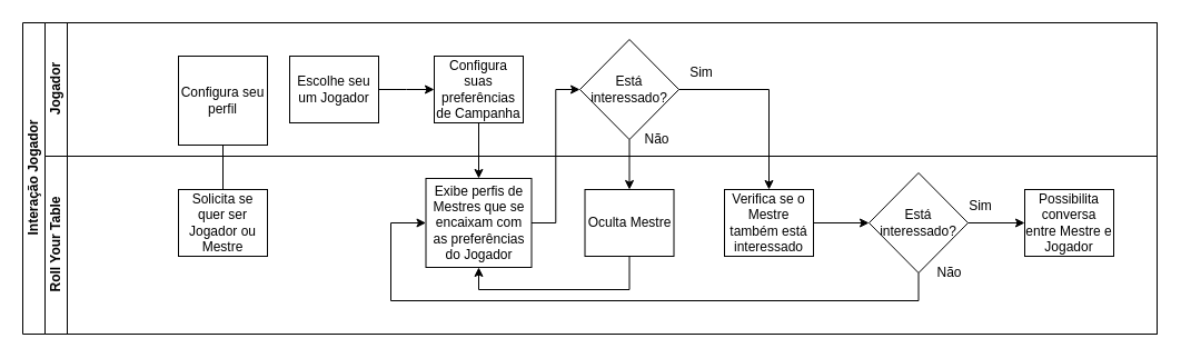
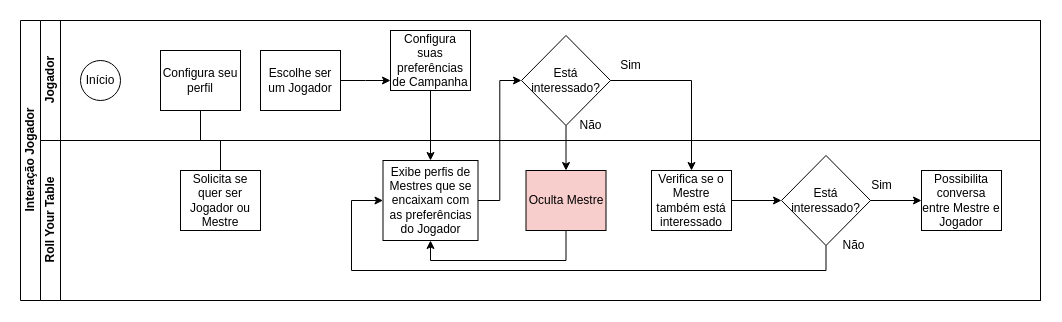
+ <mxCell id="4" value="Início" style="ellipse;whiteSpace=wrap;html=1;" parent="3" vertex="1"><mxGeometry x="40" y="40" width="40" height="40" as="geometry" /></mxCell>
- <mxCell id="7" value="Escolhe seu um Jogador" style="rounded=0;whiteSpace=wrap;html=1;fontFamily=Helvetica;fontSize=12;fontColor=#000000;align=center;" parent="3" vertex="1"><mxGeometry x="220" y="30" width="80" height="60" as="geometry" /></mxCell>
+ <mxCell id="7" value="Escolhe ser um Jogador" style="rounded=0;whiteSpace=wrap;html=1;fontFamily=Helvetica;fontSize=12;fontColor=#000000;align=center;" parent="3" vertex="1"><mxGeometry x="220" y="30" width="80" height="60" as="geometry" /></mxCell>
- <mxCell id="8" value="Configura suas preferências de Campanha" style="rounded=0;whiteSpace=wrap;html=1;fontFamily=Helvetica;fontSize=12;fontColor=#000000;align=center;" parent="3" vertex="1"><mxGeometry x="350" y="30" width="80" height="60" as="geometry" /></mxCell>
+ <mxCell id="8" value="Configura suas preferências de Campanha" style="rounded=0;whiteSpace=wrap;html=1;fontFamily=Helvetica;fontSize=12;fontColor=#000000;align=center;" parent="3" vertex="1"><mxGeometry x="350" y="10" width="80" height="60" as="geometry" /></mxCell>
- <mxCell id="5" value="Configura seu perfil" style="rounded=0;whiteSpace=wrap;html=1;fontFamily=Helvetica;fontSize=12;fontColor=#000000;align=center;" parent="3" vertex="1"><mxGeometry x="120" y="30" width="80" height="80" as="geometry" /></mxCell>
+ <mxCell id="5" value="Configura seu perfil" style="rounded=0;whiteSpace=wrap;html=1;fontFamily=Helvetica;fontSize=12;fontColor=#000000;align=center;" parent="3" vertex="1"><mxGeometry x="120" y="30" width="80" height="60" as="geometry" /></mxCell>
- <mxCell id="13" value="Solicita se quer ser Jogador ou Mestre" style="rounded=0;whiteSpace=wrap;html=1;fontFamily=Helvetica;fontSize=12;fontColor=#000000;align=center;" parent="12" vertex="1"><mxGeometry x="120" y="30" width="80" height="60" as="geometry" /></mxCell>
+ <mxCell id="13" value="Solicita se quer ser Jogador ou Mestre" style="rounded=0;whiteSpace=wrap;html=1;fontFamily=Helvetica;fontSize=12;fontColor=#000000;align=center;" parent="12" vertex="1"><mxGeometry x="140" y="30" width="80" height="60" as="geometry" /></mxCell>
- <mxCell id="15" value="Oculta Mestre" style="rounded=0;whiteSpace=wrap;html=1;fontFamily=Helvetica;fontSize=12;fontColor=#000000;align=center;" parent="12" vertex="1"><mxGeometry x="485.5" y="30" width="80" height="60" as="geometry" /></mxCell>
+ <mxCell id="15" value="Oculta Mestre" style="rounded=0;whiteSpace=wrap;html=1;fontFamily=Helvetica;fontSize=12;fontColor=#000000;align=center;fillColor=#f8cecc;" parent="12" vertex="1"><mxGeometry x="485.5" y="30" width="80" height="60" as="geometry" /></mxCell>
